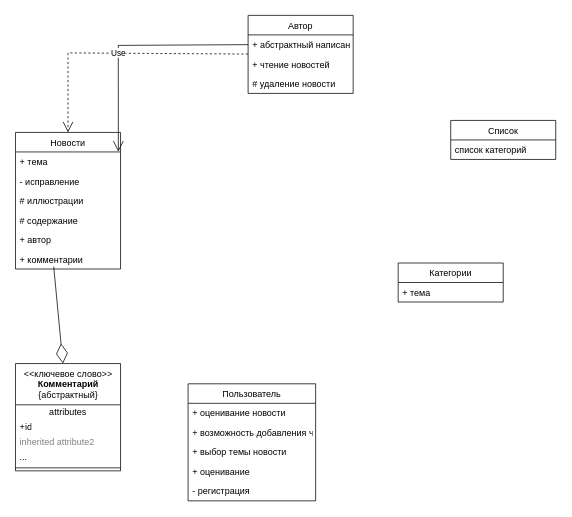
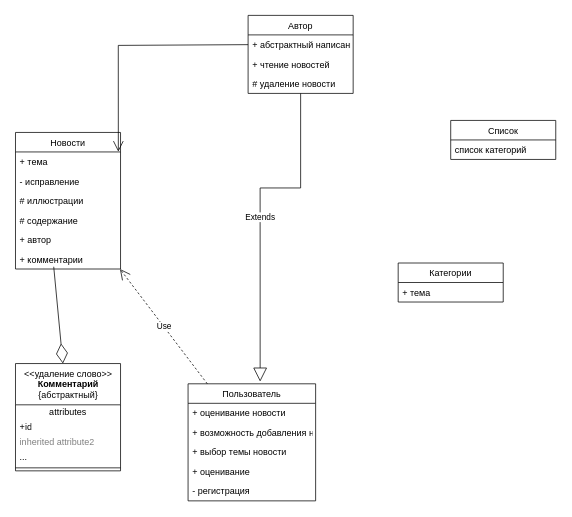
- <mxCell id="25" value="Use" style="endArrow=open;endSize=12;dashed=1;html=1;rounded=0;" parent="1" source="15" target="2" edge="1"><mxGeometry width="160" relative="1" as="geometry"><mxPoint x="290" y="390" as="sourcePoint" /><mxPoint x="450" y="390" as="targetPoint" /><Array as="points"><mxPoint x="90" y="70" /></Array></mxGeometry></mxCell>
+ <mxCell id="32" value="Extends" style="endArrow=block;endSize=16;endFill=0;html=1;rounded=0;entryX=0.565;entryY=-0.019;entryDx=0;entryDy=0;entryPerimeter=0;" parent="1" source="15" target="9" edge="1"><mxGeometry width="160" relative="1" as="geometry"><mxPoint x="290" y="380" as="sourcePoint" /><mxPoint x="450" y="380" as="targetPoint" /><Array as="points"><mxPoint x="400" y="250" /><mxPoint x="346" y="250" /></Array></mxGeometry></mxCell>
+ <mxCell id="33" value="Use" style="endArrow=open;endSize=12;dashed=1;html=1;rounded=0;" parent="1" source="9" target="2" edge="1"><mxGeometry width="160" relative="1" as="geometry"><mxPoint x="290" y="380" as="sourcePoint" /><mxPoint x="450" y="380" as="targetPoint" /></mxGeometry></mxCell>
- <mxCell id="26" value="&lt;font style=&quot;vertical-align: inherit;&quot;&gt;&lt;font style=&quot;vertical-align: inherit;&quot;&gt;&amp;lt;&amp;lt;ключевое слово&amp;gt;&amp;gt; &lt;/font&gt;&lt;/font&gt;&lt;br&gt;&lt;b&gt;&lt;font style=&quot;vertical-align: inherit;&quot;&gt;&lt;font style=&quot;vertical-align: inherit;&quot;&gt;Комментарий&lt;/font&gt;&lt;/font&gt;&lt;/b&gt;&lt;br&gt;&lt;font style=&quot;vertical-align: inherit;&quot;&gt;&lt;font style=&quot;vertical-align: inherit;&quot;&gt; {абстрактный}&lt;/font&gt;&lt;/font&gt;" style="swimlane;fontStyle=0;align=center;verticalAlign=top;childLayout=stackLayout;horizontal=1;startSize=55;horizontalStack=0;resizeParent=1;resizeParentMax=0;resizeLast=0;collapsible=0;marginBottom=0;html=1;" parent="1" vertex="1"><mxGeometry x="20" y="484" width="140" height="143" as="geometry" /></mxCell>
+ <mxCell id="26" value="&lt;font style=&quot;vertical-align: inherit;&quot;&gt;&lt;font style=&quot;vertical-align: inherit;&quot;&gt;&amp;lt;&amp;lt;удаление слово&amp;gt;&amp;gt; &lt;/font&gt;&lt;/font&gt;&lt;br&gt;&lt;b&gt;&lt;font style=&quot;vertical-align: inherit;&quot;&gt;&lt;font style=&quot;vertical-align: inherit;&quot;&gt;Комментарий&lt;/font&gt;&lt;/font&gt;&lt;/b&gt;&lt;br&gt;&lt;font style=&quot;vertical-align: inherit;&quot;&gt;&lt;font style=&quot;vertical-align: inherit;&quot;&gt; {абстрактный}&lt;/font&gt;&lt;/font&gt;" style="swimlane;fontStyle=0;align=center;verticalAlign=top;childLayout=stackLayout;horizontal=1;startSize=55;horizontalStack=0;resizeParent=1;resizeParentMax=0;resizeLast=0;collapsible=0;marginBottom=0;html=1;" parent="1" vertex="1"><mxGeometry x="20" y="484" width="140" height="143" as="geometry" /></mxCell>
- <mxCell id="11" value="+ возможность добавления чтение" style="text;strokeColor=none;fillColor=none;align=left;verticalAlign=top;spacingLeft=4;spacingRight=4;overflow=hidden;rotatable=0;points=[[0,0.5],[1,0.5]];portConstraint=eastwest;" parent="9" vertex="1"><mxGeometry y="52" width="170" height="26" as="geometry" /></mxCell>
+ <mxCell id="11" value="+ возможность добавления новостей" style="text;strokeColor=none;fillColor=none;align=left;verticalAlign=top;spacingLeft=4;spacingRight=4;overflow=hidden;rotatable=0;points=[[0,0.5],[1,0.5]];portConstraint=eastwest;" parent="9" vertex="1"><mxGeometry y="52" width="170" height="26" as="geometry" /></mxCell>
